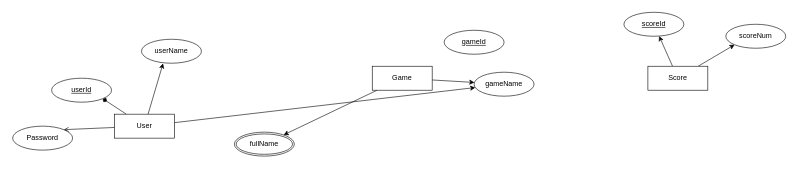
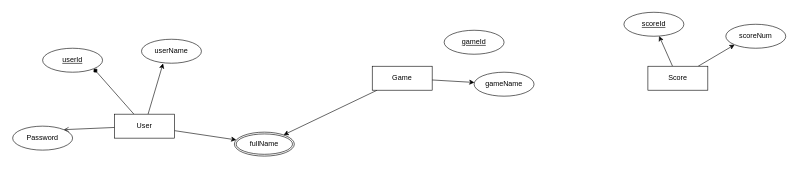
- <mxCell id="7" value="userId" style="ellipse;whiteSpace=wrap;html=1;align=center;fontStyle=4;" vertex="1" parent="1"><mxGeometry x="85" y="130" width="100" height="40" as="geometry" /></mxCell>
+ <mxCell id="7" value="userId" style="ellipse;whiteSpace=wrap;html=1;align=center;fontStyle=4;" vertex="1" parent="1"><mxGeometry x="70" y="80" width="100" height="40" as="geometry" /></mxCell>
- <mxCell id="5" style="edgeStyle=none;html=1;" edge="1" parent="1" source="6" target="15"><mxGeometry relative="1" as="geometry" /></mxCell>
+ <mxCell id="5" style="edgeStyle=none;html=1;" edge="1" parent="1" source="6" target="10"><mxGeometry relative="1" as="geometry" /></mxCell>
